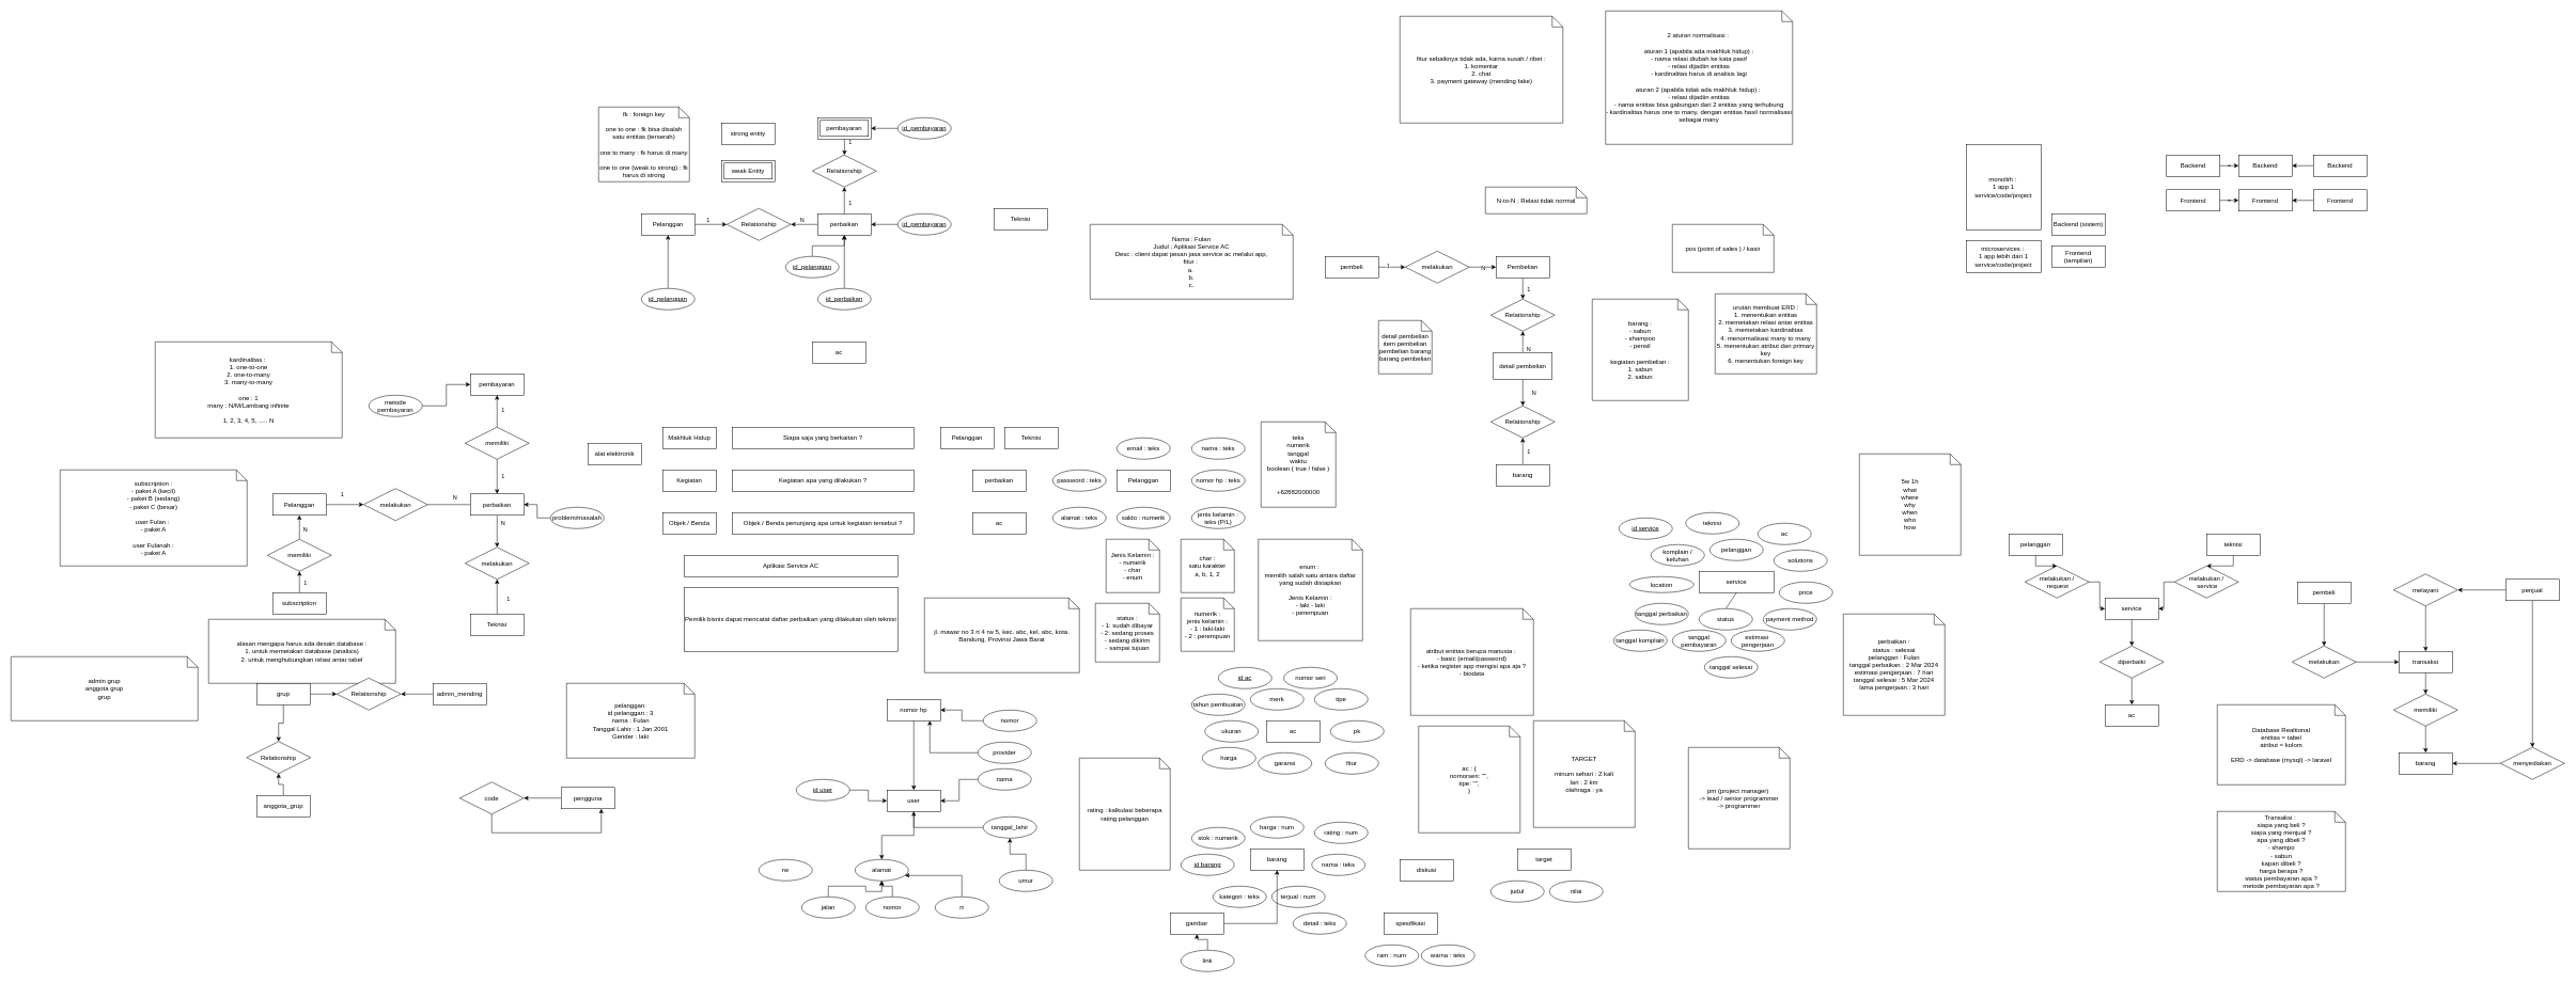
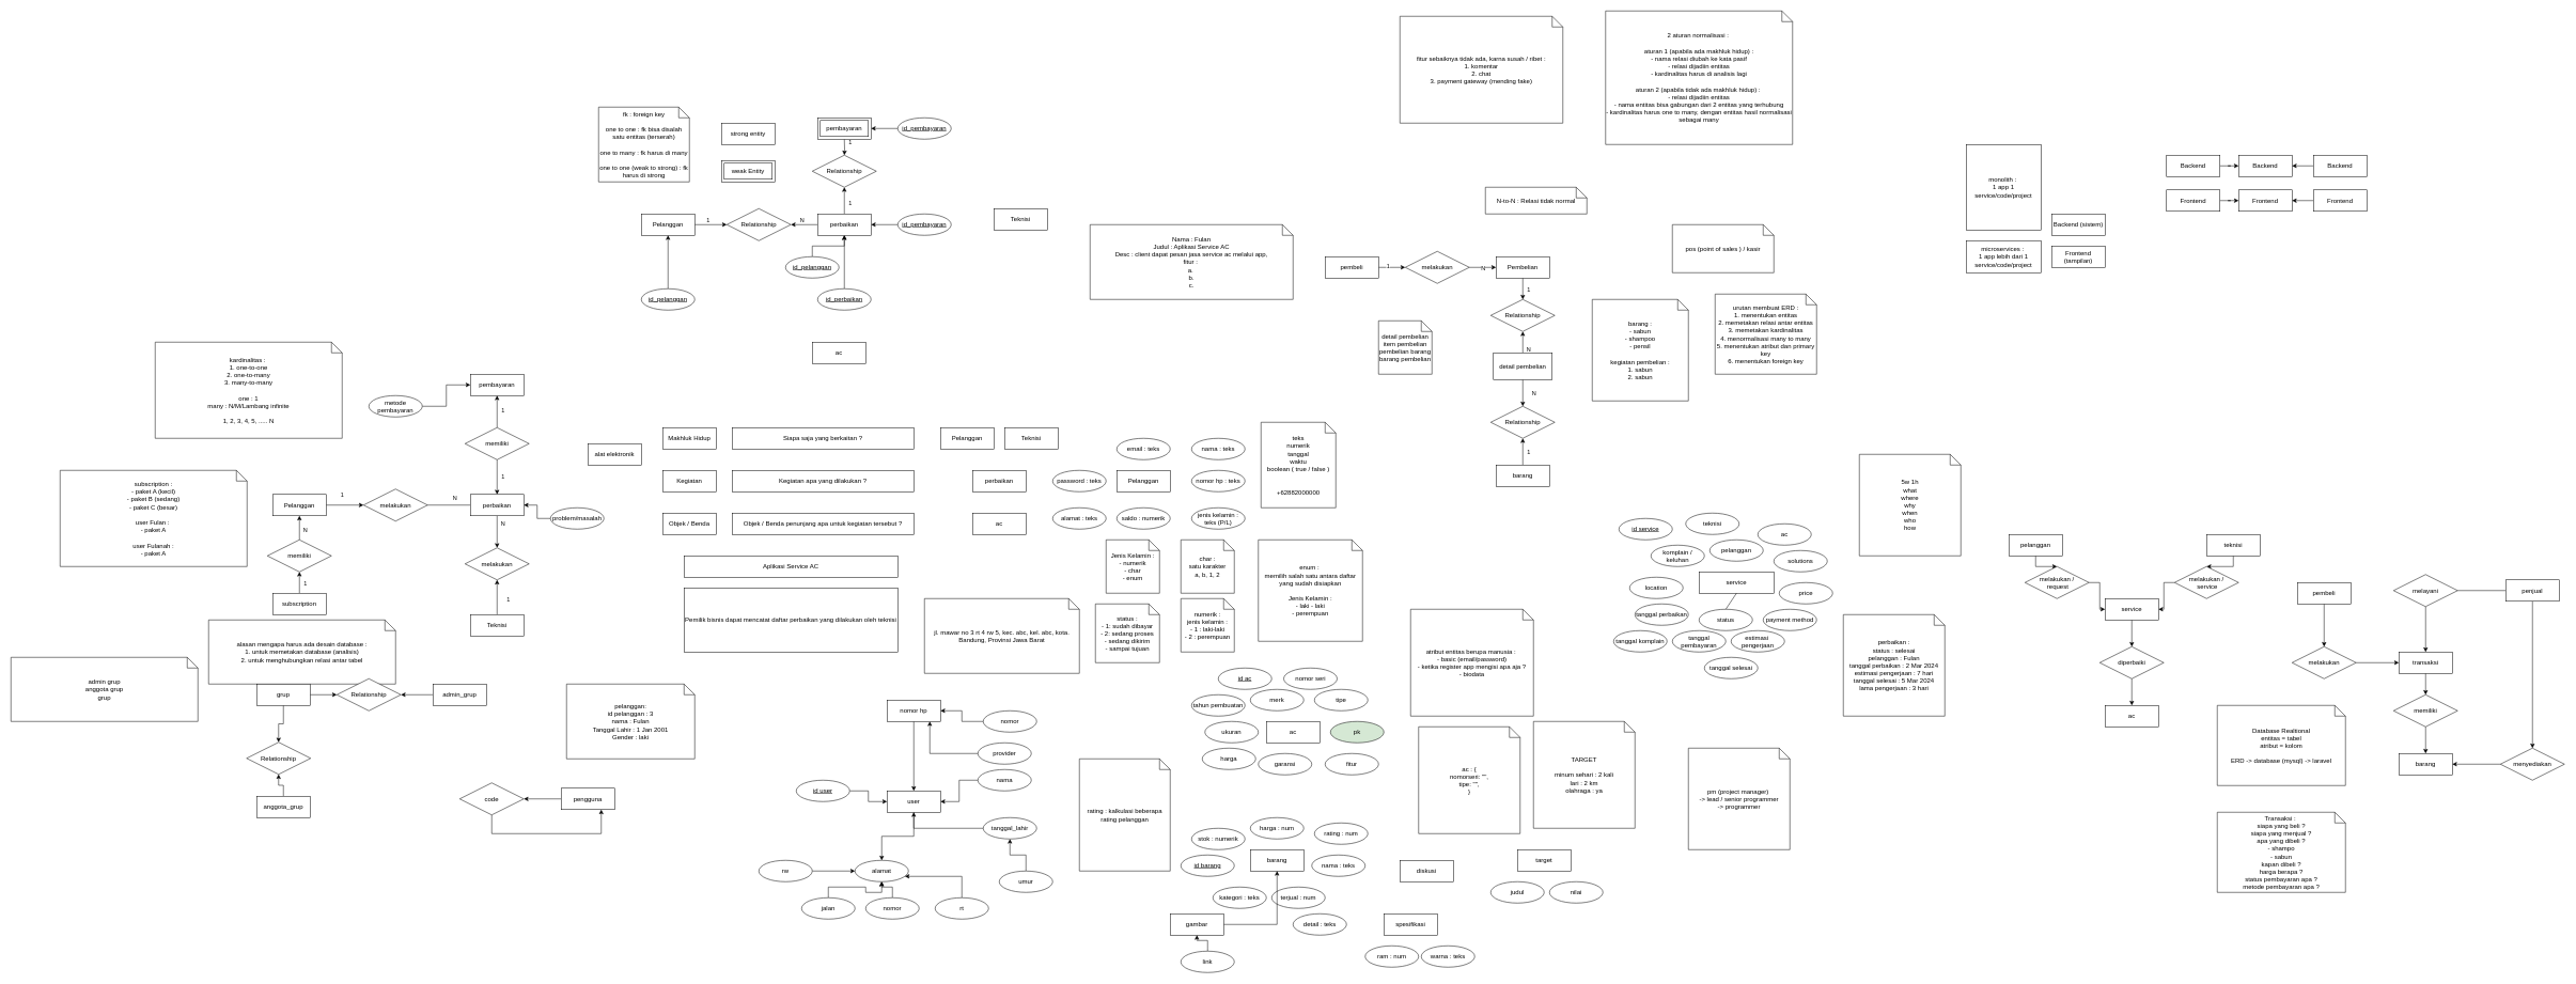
- <mxCell id="63" value="location" style="ellipse;whiteSpace=wrap;html=1;align=center;" parent="1" vertex="1"><mxGeometry x="3050" y="1080" width="120" height="30" as="geometry" /></mxCell>
+ <mxCell id="63" value="location" style="ellipse;whiteSpace=wrap;html=1;align=center;" parent="1" vertex="1"><mxGeometry x="3050" y="1080" width="100" height="40" as="geometry" /></mxCell>
- <mxCell id="99" style="edgeStyle=orthogonalEdgeStyle;rounded=0;orthogonalLoop=1;jettySize=auto;html=1;" parent="1" source="101" target="108" edge="1"><mxGeometry relative="1" as="geometry" /></mxCell>
+ <mxCell id="99" style="edgeStyle=orthogonalEdgeStyle;rounded=0;orthogonalLoop=1;jettySize=auto;html=1;endArrow=none;" parent="1" source="101" target="108" edge="1"><mxGeometry relative="1" as="geometry" /></mxCell>
- <mxCell id="171" value="admin_mending" style="whiteSpace=wrap;html=1;align=center;" vertex="1" parent="1"><mxGeometry x="810" y="1280" width="100" height="40" as="geometry" /></mxCell>
+ <mxCell id="171" value="admin_grup" style="whiteSpace=wrap;html=1;align=center;" vertex="1" parent="1"><mxGeometry x="810" y="1280" width="100" height="40" as="geometry" /></mxCell>
- <mxCell id="35" value="pk" style="ellipse;whiteSpace=wrap;html=1;align=center;" parent="1" vertex="1"><mxGeometry x="2490" y="1350" width="100" height="40" as="geometry" /></mxCell>
+ <mxCell id="35" value="pk" style="ellipse;whiteSpace=wrap;html=1;align=center;fillColor=#d5e8d4;" parent="1" vertex="1"><mxGeometry x="2490" y="1350" width="100" height="40" as="geometry" /></mxCell>
+ <mxCell id="123" style="edgeStyle=orthogonalEdgeStyle;rounded=0;orthogonalLoop=1;jettySize=auto;html=1;" edge="1" parent="1" source="124" target="115"><mxGeometry relative="1" as="geometry" /></mxCell>
